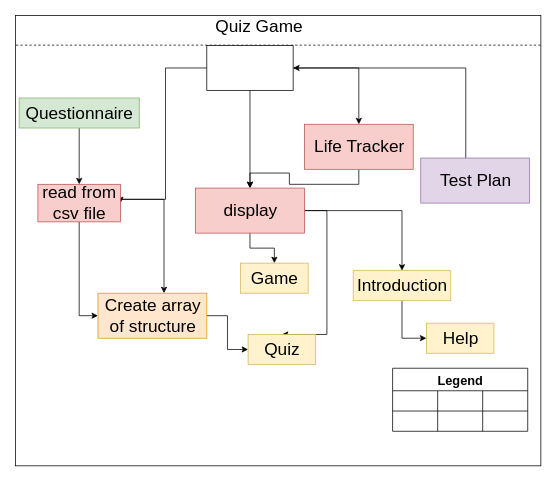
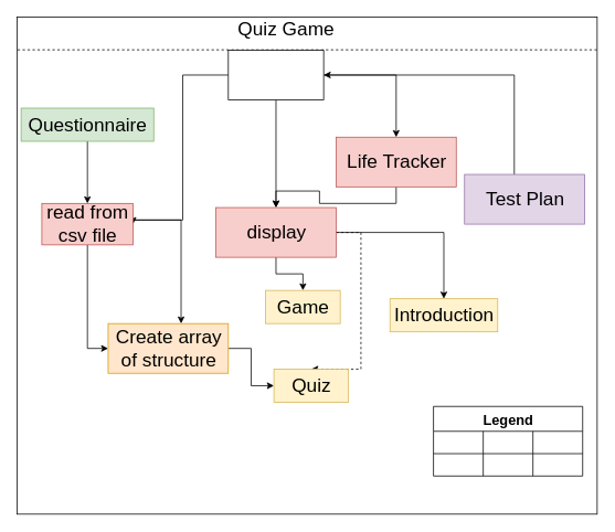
- <mxCell id="17" style="edgeStyle=orthogonalEdgeStyle;rounded=0;orthogonalLoop=1;jettySize=auto;html=1;entryX=0.5;entryY=0;entryDx=0;entryDy=0;fontSize=23;" edge="1" parent="1" source="19" target="26"><mxGeometry relative="1" as="geometry"><Array as="points"><mxPoint x="435" y="280" /></Array></mxGeometry></mxCell>
+ <mxCell id="17" style="edgeStyle=orthogonalEdgeStyle;rounded=0;orthogonalLoop=1;jettySize=auto;html=1;entryX=0.5;entryY=0;entryDx=0;entryDy=0;fontSize=23;dashed=1;" edge="1" parent="1" source="19" target="26"><mxGeometry relative="1" as="geometry"><Array as="points"><mxPoint x="435" y="280" /></Array></mxGeometry></mxCell>
- <mxCell id="27" style="edgeStyle=orthogonalEdgeStyle;rounded=0;orthogonalLoop=1;jettySize=auto;html=1;entryX=0;entryY=0.5;entryDx=0;entryDy=0;fontSize=23;" edge="1" parent="1" source="28" target="29"><mxGeometry relative="1" as="geometry" /></mxCell>
- <mxCell id="29" value="Help" style="html=1;fontSize=23;fillColor=#fff2cc;strokeColor=#d6b656;" vertex="1" parent="1"><mxGeometry x="567.5" y="430" width="90" height="40" as="geometry" /></mxCell>
